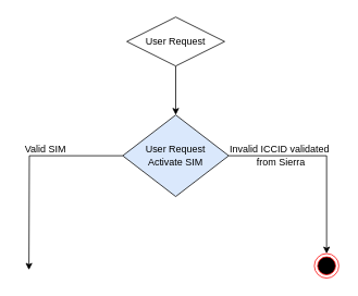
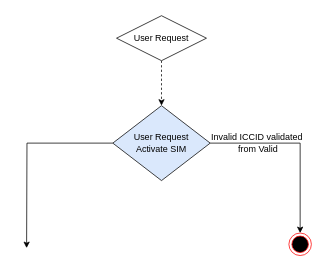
- <mxCell id="2" style="edgeStyle=orthogonalEdgeStyle;rounded=0;orthogonalLoop=1;jettySize=auto;html=1;" edge="1" parent="1" source="3" target="6"><mxGeometry relative="1" as="geometry"><mxPoint x="215" y="180" as="targetPoint" /></mxGeometry></mxCell>
+ <mxCell id="2" style="edgeStyle=orthogonalEdgeStyle;rounded=0;orthogonalLoop=1;jettySize=auto;html=1;dashed=1;" edge="1" parent="1" source="3" target="6"><mxGeometry relative="1" as="geometry"><mxPoint x="215" y="180" as="targetPoint" /></mxGeometry></mxCell>
- <mxCell id="9" value="Valid SIM" style="text;html=1;align=center;verticalAlign=middle;resizable=0;points=[];autosize=1;strokeColor=none;fillColor=none;" vertex="1" parent="1"><mxGeometry x="20" y="168" width="70" height="30" as="geometry" /></mxCell>
- <mxCell id="8" value="Invalid ICCID validated&lt;br&gt;&amp;nbsp;from Sierra" style="text;html=1;align=center;verticalAlign=middle;resizable=0;points=[];autosize=1;strokeColor=none;fillColor=none;" vertex="1" parent="1"><mxGeometry x="267" y="170" width="150" height="40" as="geometry" /></mxCell>
+ <mxCell id="8" value="Invalid ICCID validated&lt;br&gt;&amp;nbsp;from Valid" style="text;html=1;align=center;verticalAlign=middle;resizable=0;points=[];autosize=1;strokeColor=none;fillColor=none;" vertex="1" parent="1"><mxGeometry x="267" y="170" width="150" height="40" as="geometry" /></mxCell>
